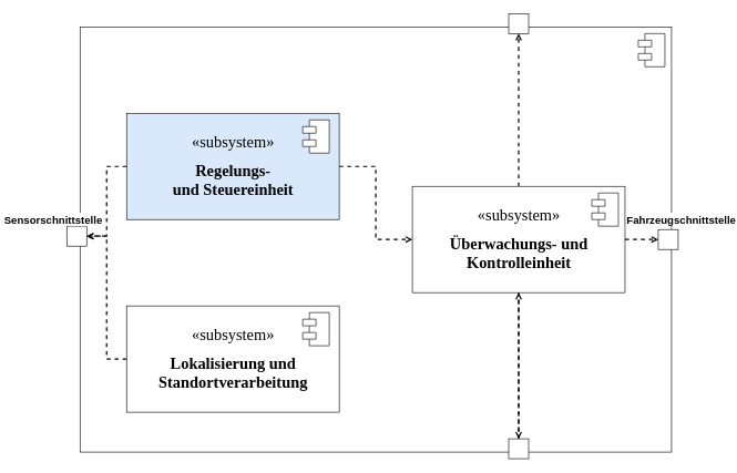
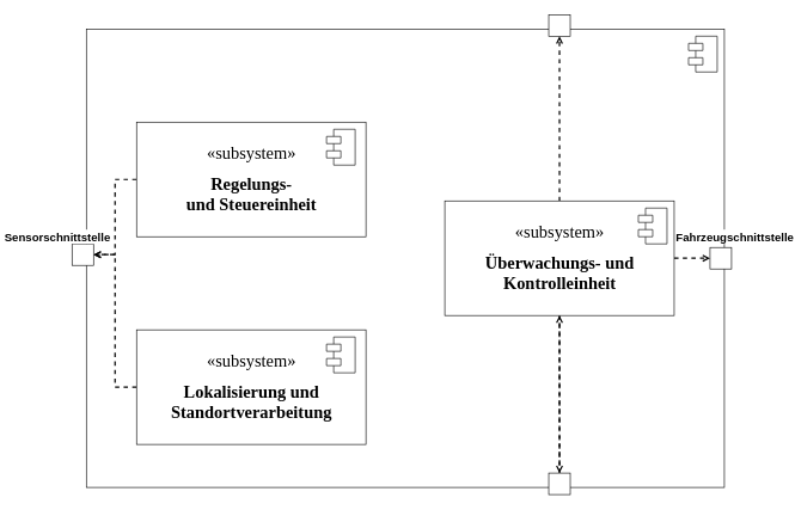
- <mxCell id="5" value="&lt;div style=&quot;font-size: 24px&quot;&gt;&lt;font style=&quot;font-size: 24px&quot;&gt;«subsystem&lt;/font&gt;&lt;font style=&quot;font-size: 24px&quot;&gt;»&lt;/font&gt;&lt;/div&gt;&lt;div&gt;&lt;font style=&quot;font-size: 12px&quot;&gt;&lt;br&gt;&lt;/font&gt;&lt;/div&gt;&lt;div style=&quot;font-size: 24px&quot;&gt;&lt;b&gt;&lt;font style=&quot;font-size: 24px&quot;&gt;Regelungs-&lt;/font&gt;&lt;/b&gt;&lt;/div&gt;&lt;div style=&quot;font-size: 24px&quot;&gt;&lt;b&gt;&lt;font style=&quot;font-size: 24px&quot;&gt;und Steuereinheit&lt;/font&gt;&lt;/b&gt;&lt;/div&gt;" style="html=1;rounded=0;shadow=0;comic=0;labelBackgroundColor=none;strokeWidth=1;fontFamily=Verdana;fontSize=12;align=center;fillColor=#dae8fc;" parent="1" vertex="1"><mxGeometry x="190" y="170" width="320" height="160" as="geometry" /></mxCell>
+ <mxCell id="5" value="&lt;div style=&quot;font-size: 24px&quot;&gt;&lt;font style=&quot;font-size: 24px&quot;&gt;«subsystem&lt;/font&gt;&lt;font style=&quot;font-size: 24px&quot;&gt;»&lt;/font&gt;&lt;/div&gt;&lt;div&gt;&lt;font style=&quot;font-size: 12px&quot;&gt;&lt;br&gt;&lt;/font&gt;&lt;/div&gt;&lt;div style=&quot;font-size: 24px&quot;&gt;&lt;b&gt;&lt;font style=&quot;font-size: 24px&quot;&gt;Regelungs-&lt;/font&gt;&lt;/b&gt;&lt;/div&gt;&lt;div style=&quot;font-size: 24px&quot;&gt;&lt;b&gt;&lt;font style=&quot;font-size: 24px&quot;&gt;und Steuereinheit&lt;/font&gt;&lt;/b&gt;&lt;/div&gt;" style="html=1;rounded=0;shadow=0;comic=0;labelBackgroundColor=none;strokeWidth=1;fontFamily=Verdana;fontSize=12;align=center;" parent="1" vertex="1"><mxGeometry x="190" y="170" width="320" height="160" as="geometry" /></mxCell>
- <mxCell id="3" style="edgeStyle=orthogonalEdgeStyle;rounded=0;orthogonalLoop=1;jettySize=auto;html=1;dashed=1;endArrow=open;endFill=0;strokeWidth=2;" edge="1" parent="1" source="5" target="15"><mxGeometry relative="1" as="geometry" /></mxCell>
